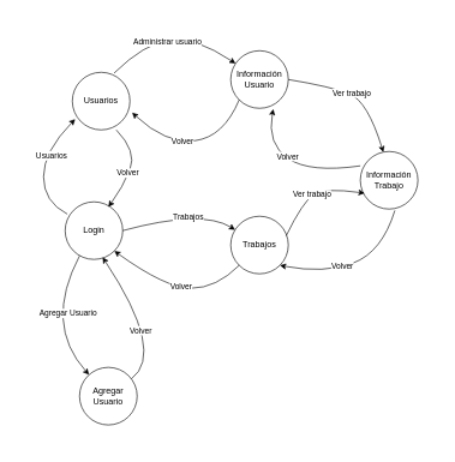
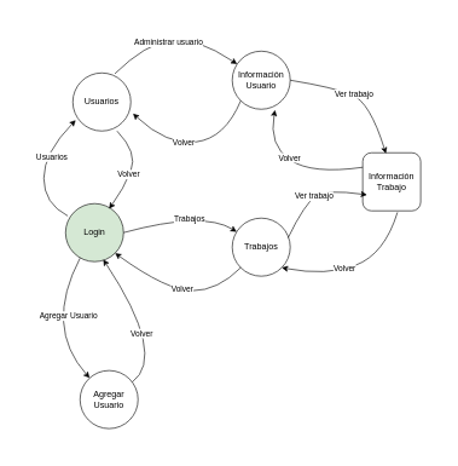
- <mxCell id="7" value="Información&lt;br&gt;Trabajo" style="ellipse;whiteSpace=wrap;html=1;aspect=fixed;" vertex="1" parent="1"><mxGeometry x="500" y="210" width="80" height="80" as="geometry" /></mxCell>
+ <mxCell id="7" value="Información&lt;br&gt;Trabajo" style="whiteSpace=wrap;html=1;aspect=fixed;rounded=1;" vertex="1" parent="1"><mxGeometry x="500" y="210" width="80" height="80" as="geometry" /></mxCell>
- <mxCell id="3" value="Login" style="ellipse;whiteSpace=wrap;html=1;aspect=fixed;" vertex="1" parent="1"><mxGeometry x="90" y="280" width="80" height="80" as="geometry" /></mxCell>
+ <mxCell id="3" value="Login" style="ellipse;whiteSpace=wrap;html=1;aspect=fixed;fillColor=#d5e8d4;" vertex="1" parent="1"><mxGeometry x="90" y="280" width="80" height="80" as="geometry" /></mxCell>
